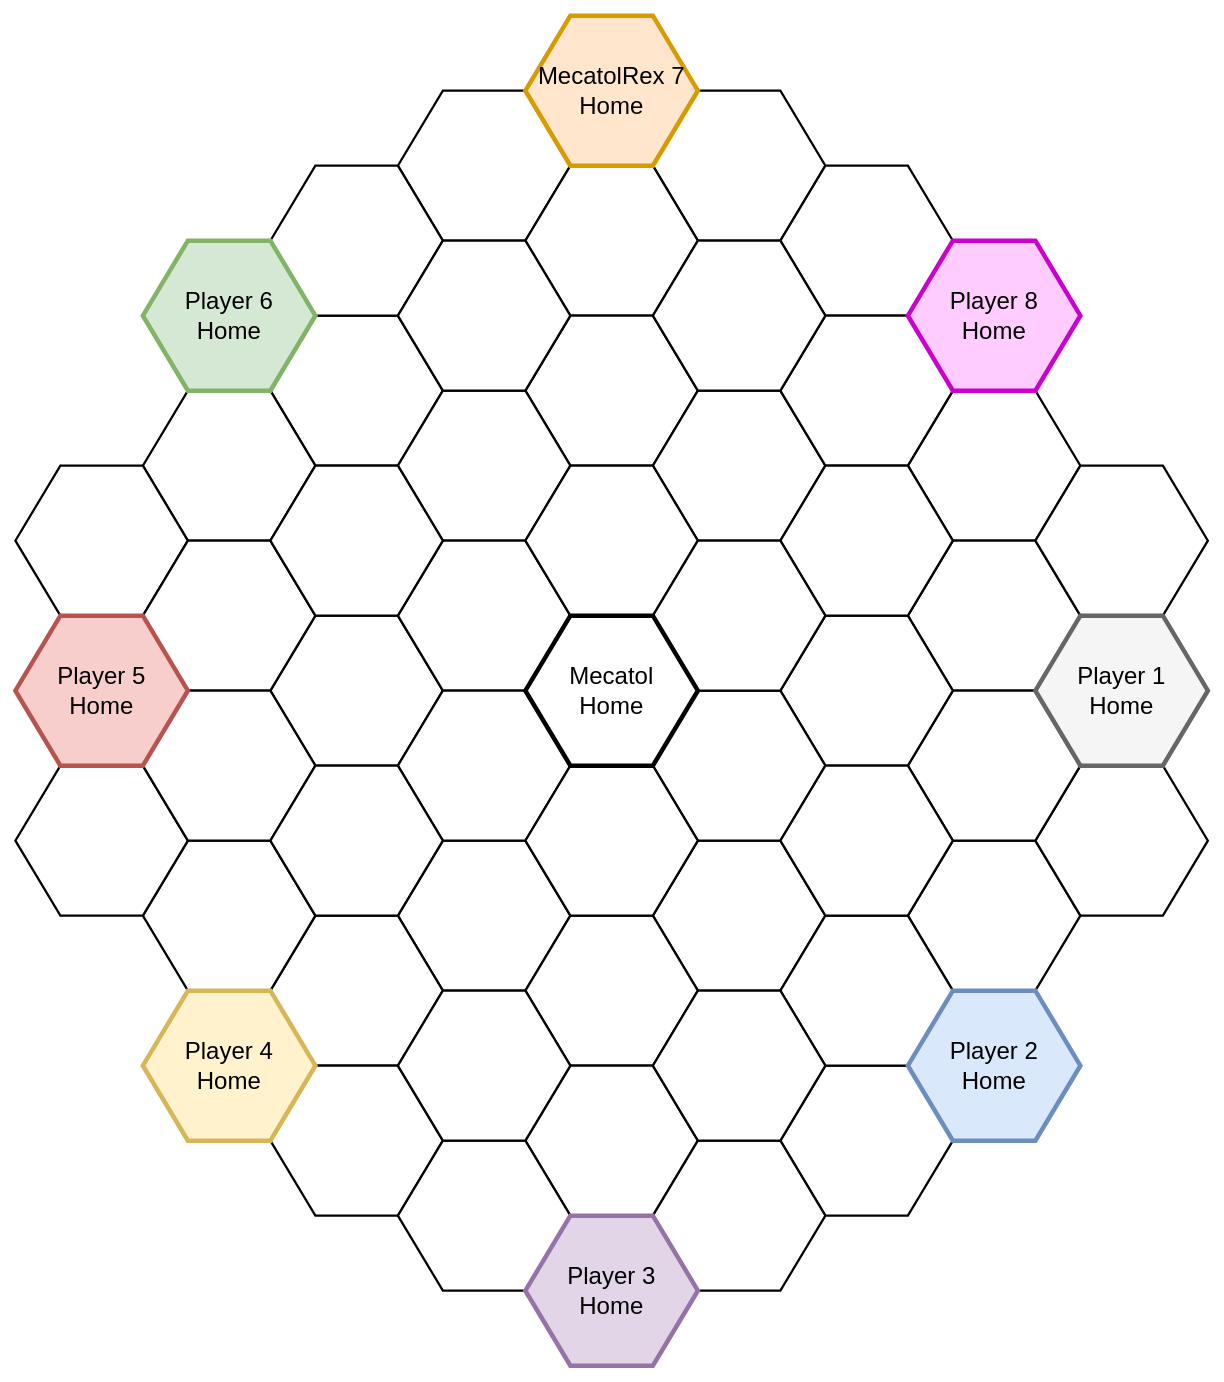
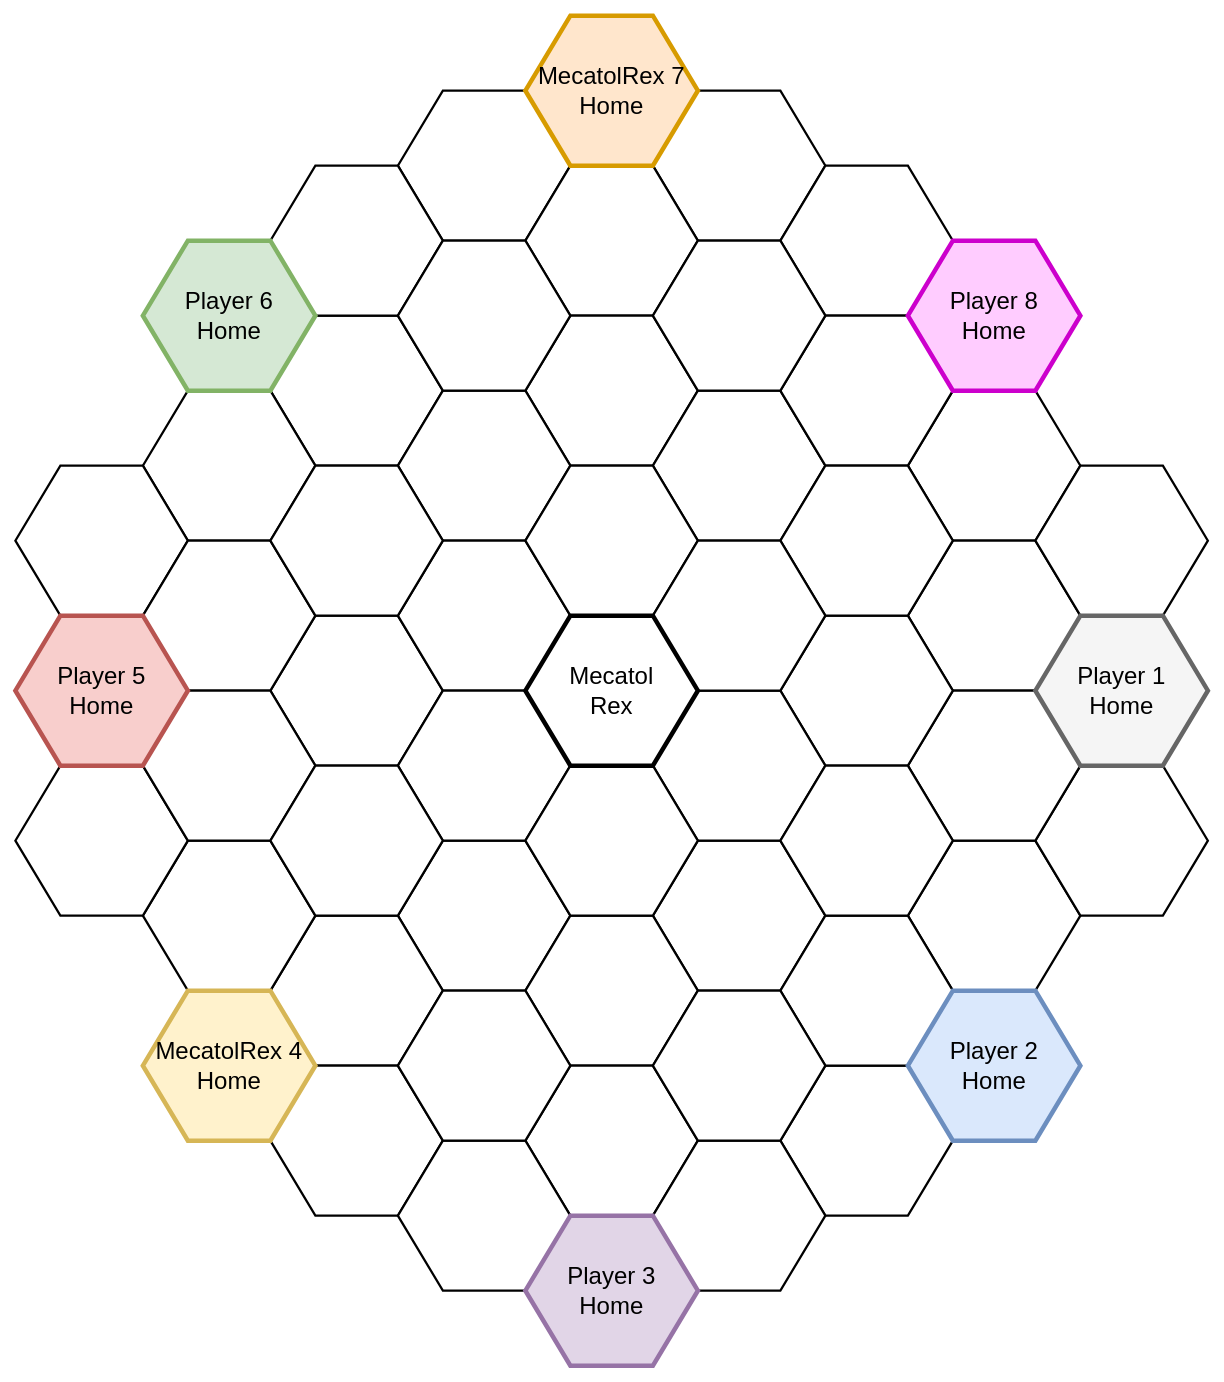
- <mxCell id="58" value="Mecatol&lt;br style=&quot;font-size: 32px;&quot;&gt;Home" style="shape=hexagon;perimeter=hexagonPerimeter2;whiteSpace=wrap;html=1;fixedSize=1;size=60;fontSize=32;fontFamily=Helvetica;strokeWidth=6;" parent="1" vertex="1"><mxGeometry x="700" y="820" width="230" height="200" as="geometry" /></mxCell>
+ <mxCell id="58" value="Mecatol&lt;br style=&quot;font-size: 32px;&quot;&gt;Rex" style="shape=hexagon;perimeter=hexagonPerimeter2;whiteSpace=wrap;html=1;fixedSize=1;size=60;fontSize=32;fontFamily=Helvetica;strokeWidth=6;" parent="1" vertex="1"><mxGeometry x="700" y="820" width="230" height="200" as="geometry" /></mxCell>
- <mxCell id="53" value="Player 4&lt;br style=&quot;font-size: 32px;&quot;&gt;Home" style="shape=hexagon;perimeter=hexagonPerimeter2;whiteSpace=wrap;html=1;fixedSize=1;size=60;fontSize=32;fontFamily=Helvetica;fillColor=#fff2cc;strokeColor=#d6b656;strokeWidth=6;" parent="1" vertex="1"><mxGeometry x="190" y="1320" width="230" height="200" as="geometry" /></mxCell>
+ <mxCell id="53" value="MecatolRex 4&lt;br style=&quot;font-size: 32px;&quot;&gt;Home" style="shape=hexagon;perimeter=hexagonPerimeter2;whiteSpace=wrap;html=1;fixedSize=1;size=60;fontSize=32;fontFamily=Helvetica;fillColor=#fff2cc;strokeColor=#d6b656;strokeWidth=6;" parent="1" vertex="1"><mxGeometry x="190" y="1320" width="230" height="200" as="geometry" /></mxCell>
